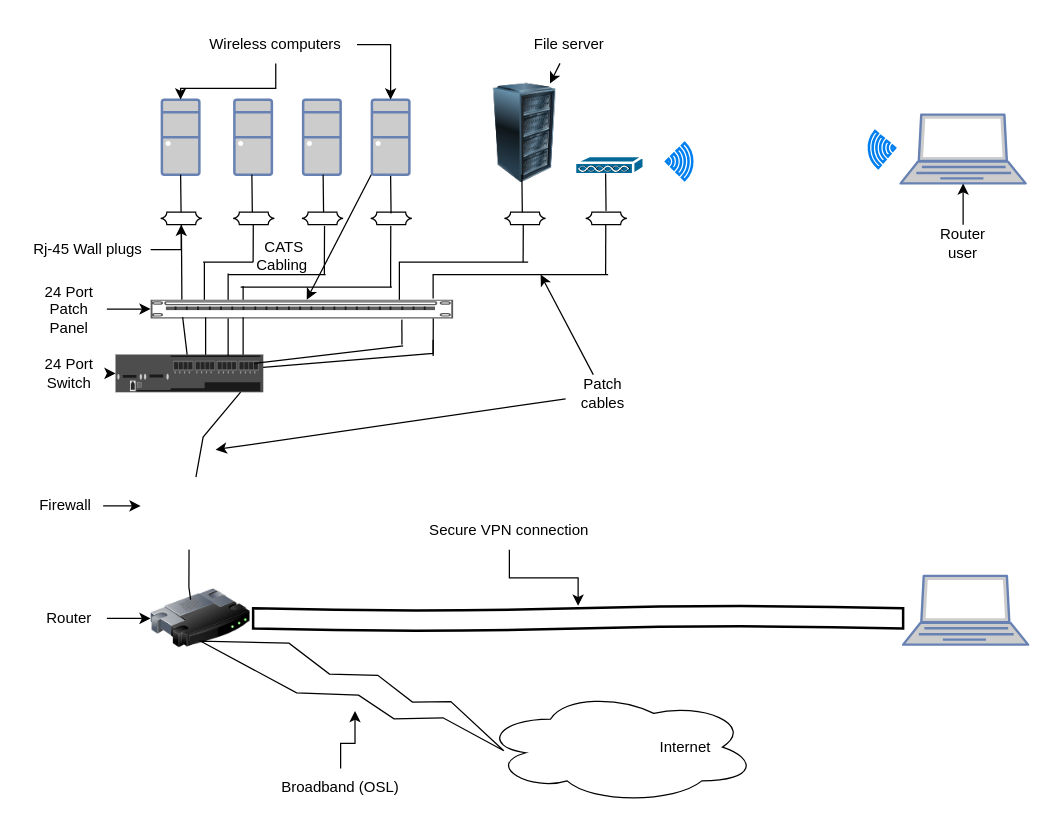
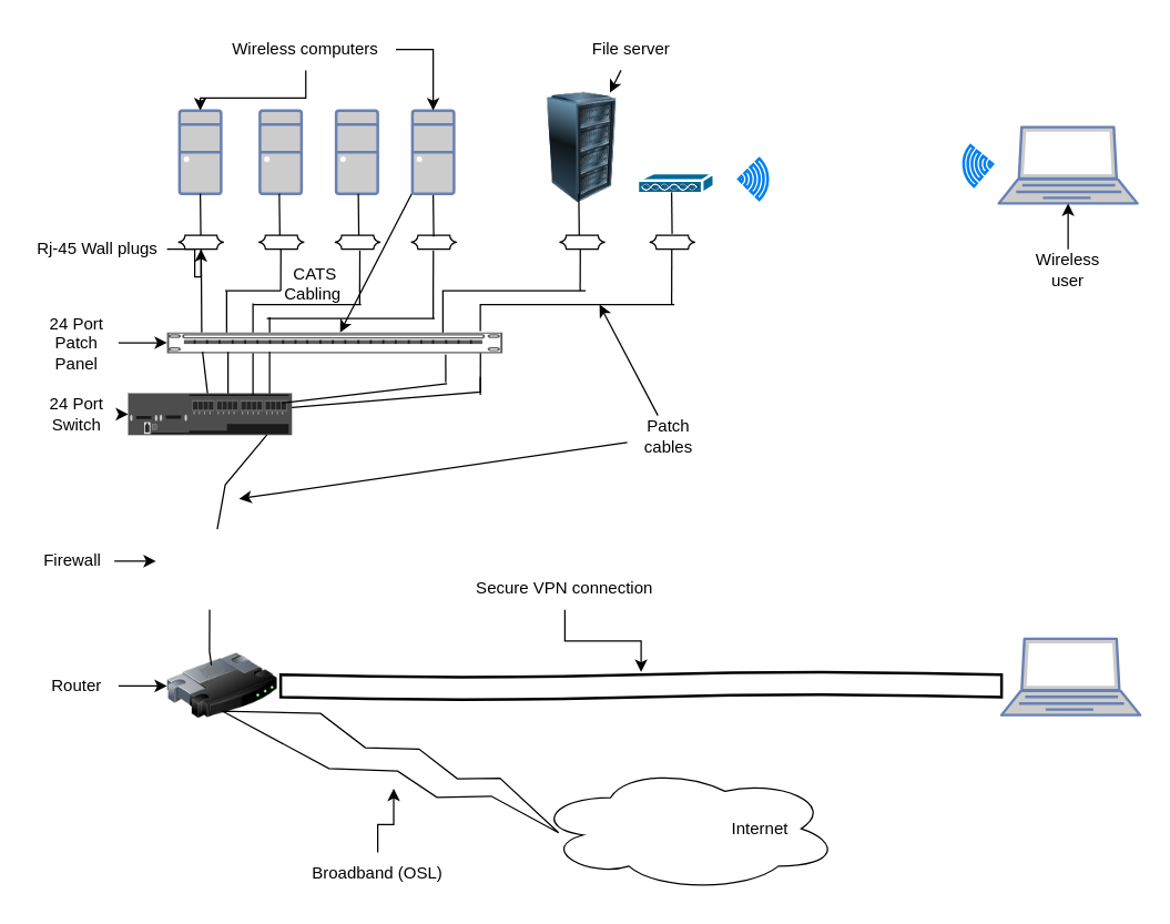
- <mxCell id="69" value="Router user" style="text;strokeColor=none;align=center;fillColor=none;html=1;verticalAlign=middle;whiteSpace=wrap;rounded=0;" vertex="1" parent="1"><mxGeometry x="740" y="179" width="60" height="30" as="geometry" /></mxCell>
+ <mxCell id="69" value="Wireless user" style="text;strokeColor=none;align=center;fillColor=none;html=1;verticalAlign=middle;whiteSpace=wrap;rounded=0;" vertex="1" parent="1"><mxGeometry x="740" y="179" width="60" height="30" as="geometry" /></mxCell>
- <mxCell id="32" value="Rj-45 Wall plugs" style="text;strokeColor=none;align=center;fillColor=none;html=1;verticalAlign=middle;whiteSpace=wrap;rounded=0;" vertex="1" parent="1"><mxGeometry x="20" y="184" width="100" height="30" as="geometry" /></mxCell>
+ <mxCell id="32" value="Rj-45 Wall plugs" style="text;strokeColor=none;align=center;fillColor=none;html=1;verticalAlign=middle;whiteSpace=wrap;rounded=0;" vertex="1" parent="1"><mxGeometry x="20" y="164" width="100" height="30" as="geometry" /></mxCell>
